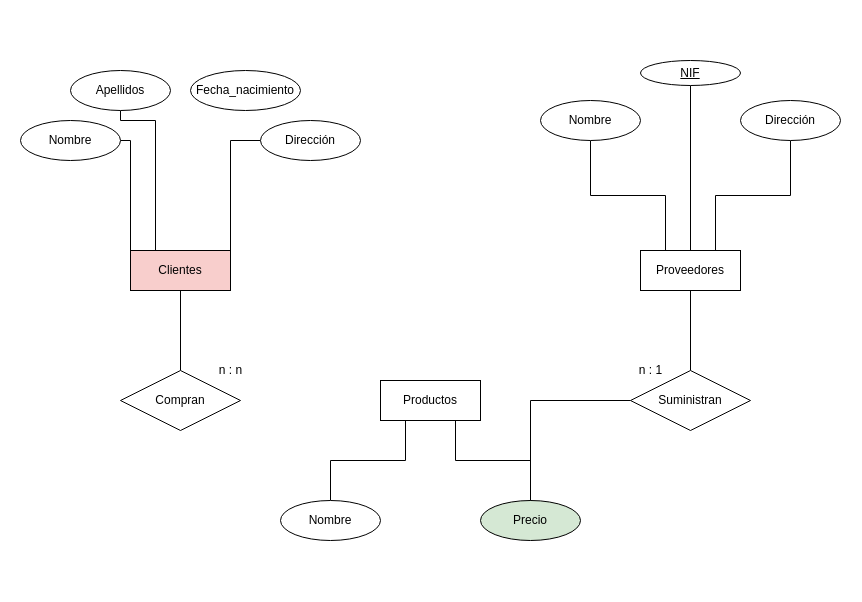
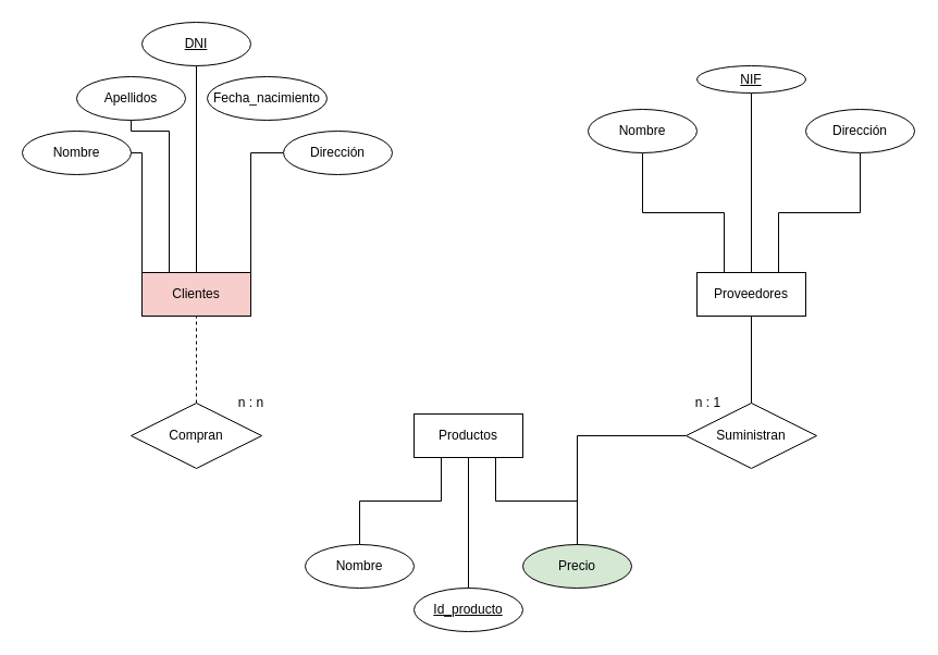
+ <mxCell id="6" value="DNI" style="ellipse;whiteSpace=wrap;html=1;align=center;fontStyle=4;" parent="1" vertex="1"><mxGeometry x="130" y="20" width="100" height="40" as="geometry" /></mxCell>
+ <mxCell id="5" style="edgeStyle=orthogonalEdgeStyle;rounded=0;orthogonalLoop=1;jettySize=auto;html=1;entryX=0.5;entryY=0;entryDx=0;entryDy=0;endArrow=none;endFill=0;" parent="1" source="6" target="2" edge="1"><mxGeometry relative="1" as="geometry" /></mxCell>
- <mxCell id="26" style="edgeStyle=orthogonalEdgeStyle;rounded=0;orthogonalLoop=1;jettySize=auto;html=1;entryX=0.5;entryY=1;entryDx=0;entryDy=0;endArrow=none;endFill=0;" parent="1" source="27" target="2" edge="1"><mxGeometry relative="1" as="geometry" /></mxCell>
+ <mxCell id="26" style="edgeStyle=orthogonalEdgeStyle;rounded=0;orthogonalLoop=1;jettySize=auto;html=1;entryX=0.5;entryY=1;entryDx=0;entryDy=0;endArrow=none;endFill=0;dashed=1;" parent="1" source="27" target="2" edge="1"><mxGeometry relative="1" as="geometry" /></mxCell>
+ <mxCell id="14" style="edgeStyle=orthogonalEdgeStyle;rounded=0;orthogonalLoop=1;jettySize=auto;html=1;entryX=0.5;entryY=1;entryDx=0;entryDy=0;endArrow=none;endFill=0;" parent="1" source="15" target="3" edge="1"><mxGeometry relative="1" as="geometry" /></mxCell>
+ <mxCell id="15" value="Id_producto" style="ellipse;whiteSpace=wrap;html=1;align=center;fontStyle=4;" parent="1" vertex="1"><mxGeometry x="380" y="540" width="100" height="40" as="geometry" /></mxCell>
